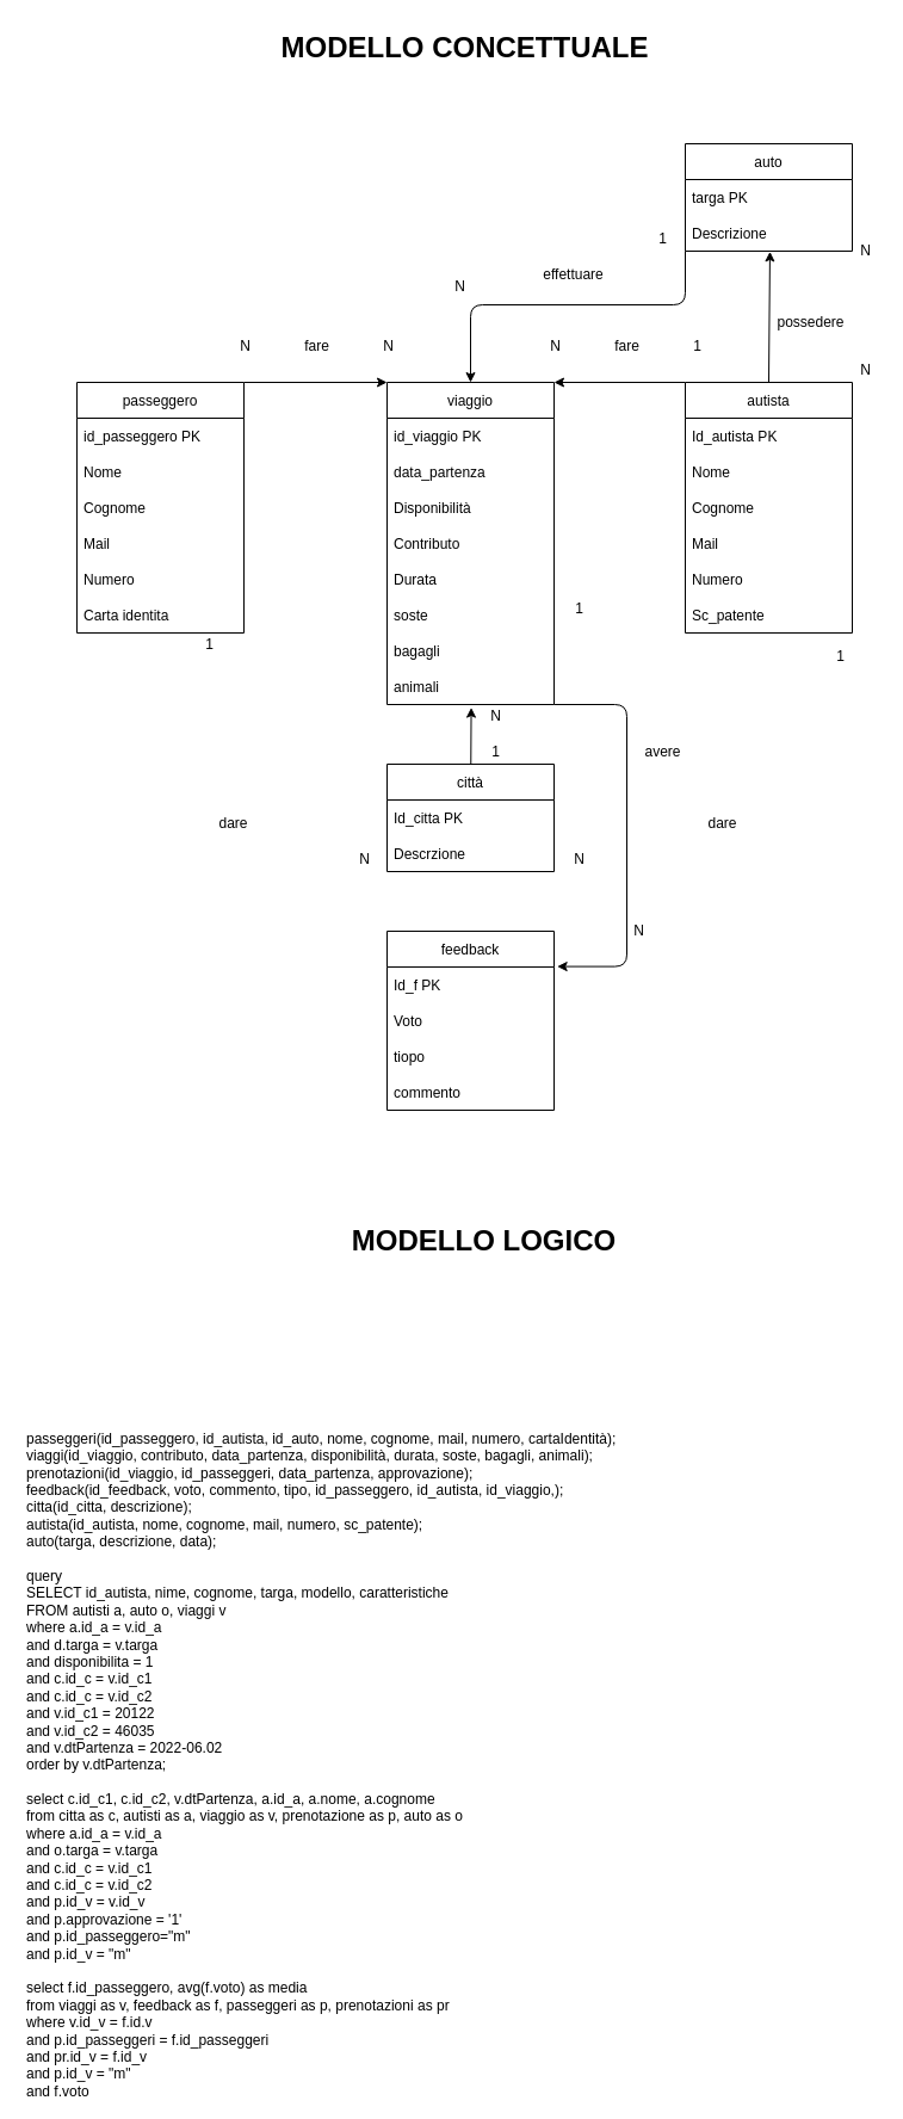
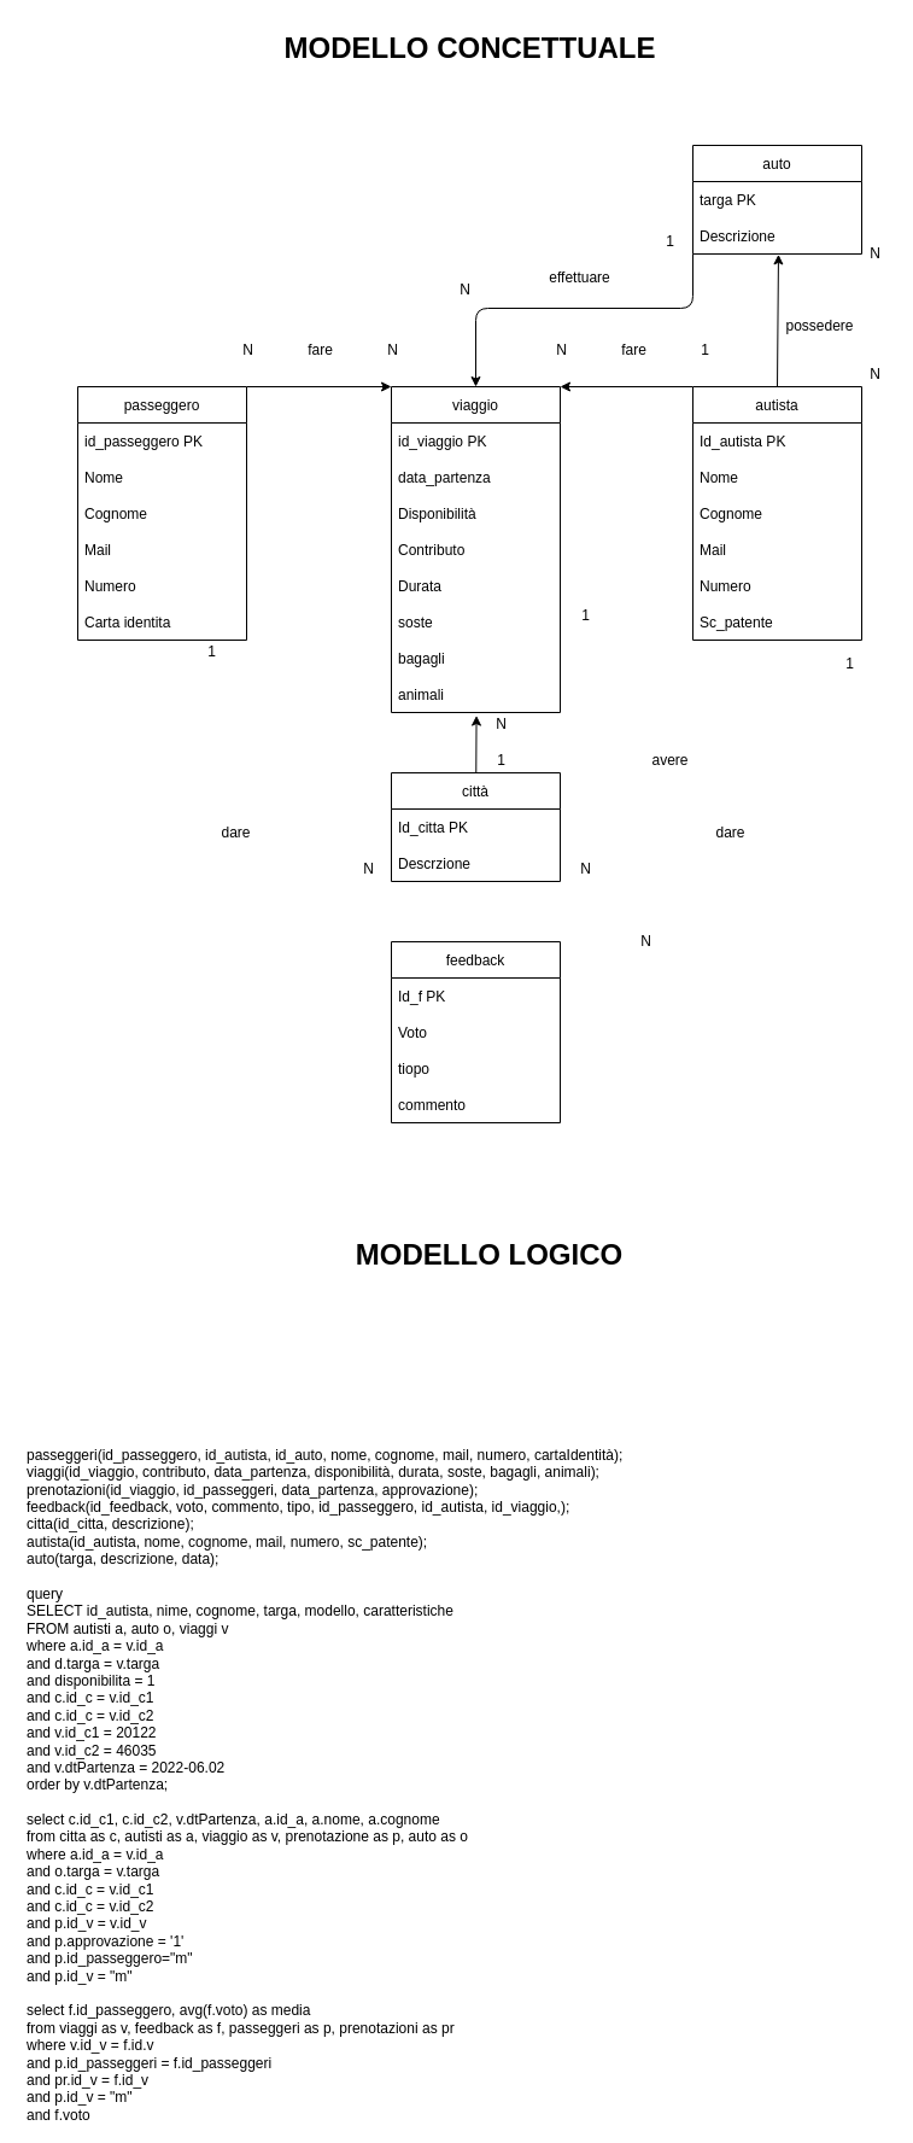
- <mxCell id="60" value="" style="edgeStyle=elbowEdgeStyle;elbow=horizontal;endArrow=classic;html=1;entryX=1.019;entryY=-0.014;entryDx=0;entryDy=0;exitX=1;exitY=1;exitDx=0;exitDy=0;entryPerimeter=0;" edge="1" parent="1" source="10" target="47"><mxGeometry width="50" height="50" relative="1" as="geometry"><mxPoint x="515" y="560" as="sourcePoint" /><mxPoint x="155" y="490" as="targetPoint" /><Array as="points"><mxPoint x="525" y="640" /></Array></mxGeometry></mxCell>
